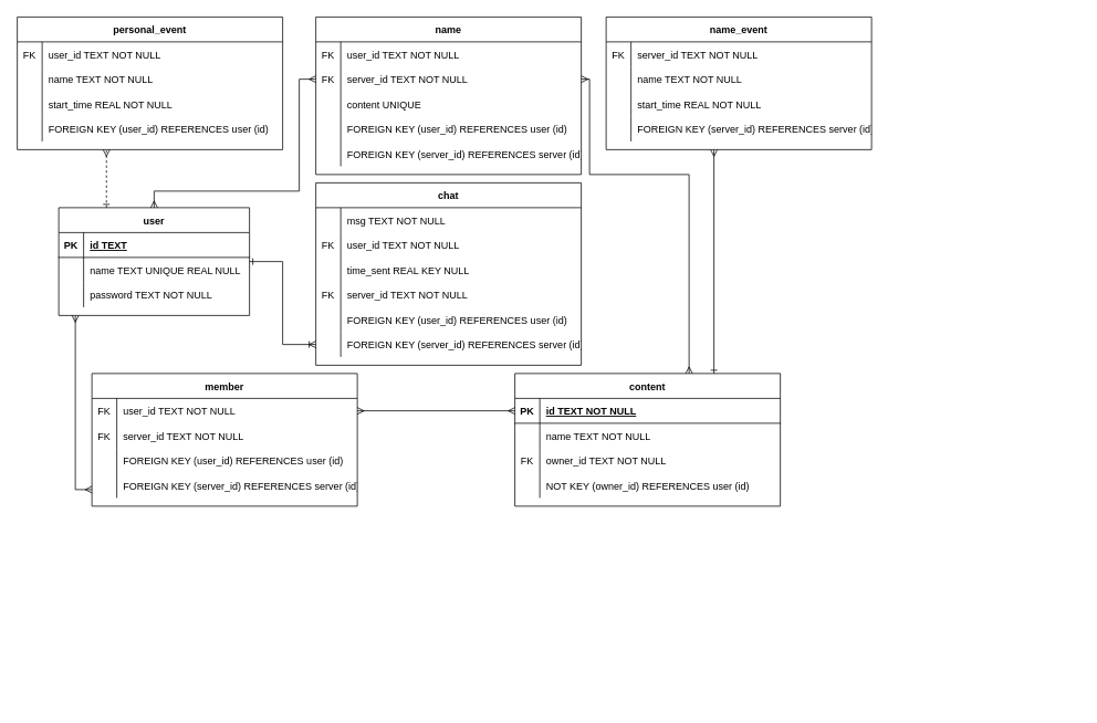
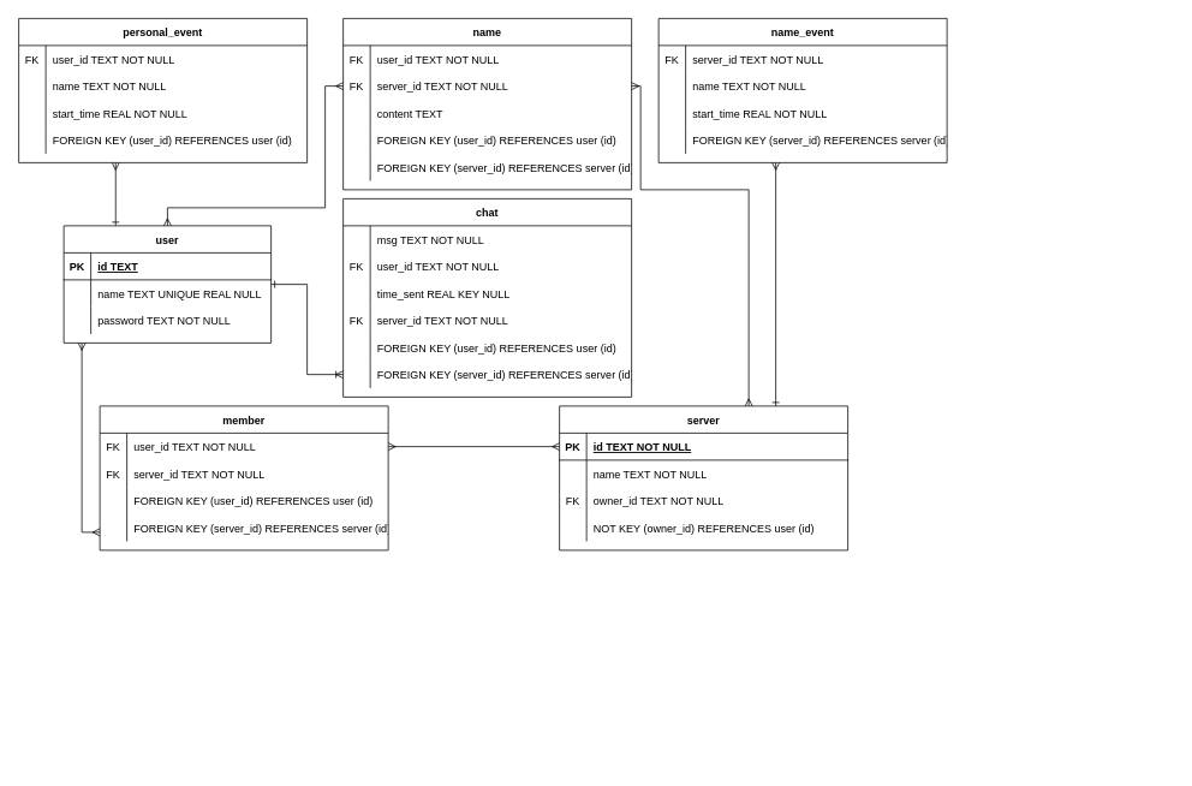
- <mxCell id="83" value="content UNIQUE" style="shape=partialRectangle;overflow=hidden;connectable=0;fillColor=none;align=left;top=0;left=0;bottom=0;right=0;spacingLeft=6;" vertex="1" parent="81"><mxGeometry x="30" width="290" height="30" as="geometry"><mxRectangle width="290" height="30" as="alternateBounds" /></mxGeometry></mxCell>
+ <mxCell id="83" value="content TEXT" style="shape=partialRectangle;overflow=hidden;connectable=0;fillColor=none;align=left;top=0;left=0;bottom=0;right=0;spacingLeft=6;" vertex="1" parent="81"><mxGeometry x="30" width="290" height="30" as="geometry"><mxRectangle width="290" height="30" as="alternateBounds" /></mxGeometry></mxCell>
- <mxCell id="3" style="edgeStyle=orthogonalEdgeStyle;rounded=0;orthogonalLoop=1;jettySize=auto;html=1;exitX=0.25;exitY=0;exitDx=0;exitDy=0;startArrow=ERone;startFill=0;endArrow=ERmany;endFill=0;dashed=1;" edge="1" parent="1" source="5" target="48"><mxGeometry relative="1" as="geometry"><Array as="points"><mxPoint x="128" y="240" /><mxPoint x="127" y="240" /></Array></mxGeometry></mxCell>
+ <mxCell id="3" style="edgeStyle=orthogonalEdgeStyle;rounded=0;orthogonalLoop=1;jettySize=auto;html=1;exitX=0.25;exitY=0;exitDx=0;exitDy=0;startArrow=ERone;startFill=0;endArrow=ERmany;endFill=0;" edge="1" parent="1" source="5" target="48"><mxGeometry relative="1" as="geometry"><Array as="points"><mxPoint x="128" y="240" /><mxPoint x="127" y="240" /></Array></mxGeometry></mxCell>
- <mxCell id="35" value="content" style="shape=table;startSize=30;container=1;collapsible=1;childLayout=tableLayout;fixedRows=1;rowLines=0;fontStyle=1;align=center;resizeLast=1;" vertex="1" parent="1"><mxGeometry x="620" y="450" width="320" height="160" as="geometry" /></mxCell>
+ <mxCell id="35" value="server" style="shape=table;startSize=30;container=1;collapsible=1;childLayout=tableLayout;fixedRows=1;rowLines=0;fontStyle=1;align=center;resizeLast=1;" vertex="1" parent="1"><mxGeometry x="620" y="450" width="320" height="160" as="geometry" /></mxCell>
